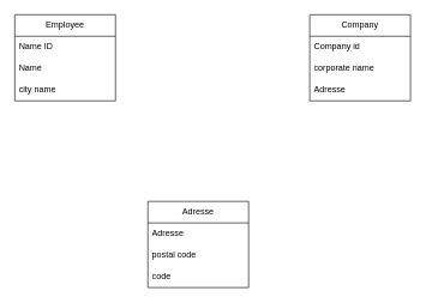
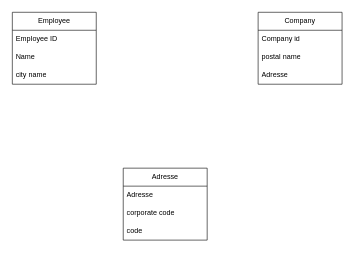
- <mxCell id="3" value="Name ID" style="text;strokeColor=none;fillColor=none;align=left;verticalAlign=middle;spacingLeft=4;spacingRight=4;overflow=hidden;points=[[0,0.5],[1,0.5]];portConstraint=eastwest;rotatable=0;whiteSpace=wrap;html=1;" vertex="1" parent="2"><mxGeometry y="30" width="140" height="30" as="geometry" /></mxCell>
+ <mxCell id="3" value="EmpIoyee ID" style="text;strokeColor=none;fillColor=none;align=left;verticalAlign=middle;spacingLeft=4;spacingRight=4;overflow=hidden;points=[[0,0.5],[1,0.5]];portConstraint=eastwest;rotatable=0;whiteSpace=wrap;html=1;" vertex="1" parent="2"><mxGeometry y="30" width="140" height="30" as="geometry" /></mxCell>
- <mxCell id="8" value="corporate name" style="text;strokeColor=none;fillColor=none;align=left;verticalAlign=middle;spacingLeft=4;spacingRight=4;overflow=hidden;points=[[0,0.5],[1,0.5]];portConstraint=eastwest;rotatable=0;whiteSpace=wrap;html=1;" vertex="1" parent="6"><mxGeometry y="60" width="140" height="30" as="geometry" /></mxCell>
+ <mxCell id="8" value="postal name" style="text;strokeColor=none;fillColor=none;align=left;verticalAlign=middle;spacingLeft=4;spacingRight=4;overflow=hidden;points=[[0,0.5],[1,0.5]];portConstraint=eastwest;rotatable=0;whiteSpace=wrap;html=1;" vertex="1" parent="6"><mxGeometry y="60" width="140" height="30" as="geometry" /></mxCell>
- <mxCell id="12" value="postal code" style="text;strokeColor=none;fillColor=none;align=left;verticalAlign=middle;spacingLeft=4;spacingRight=4;overflow=hidden;points=[[0,0.5],[1,0.5]];portConstraint=eastwest;rotatable=0;whiteSpace=wrap;html=1;" vertex="1" parent="10"><mxGeometry y="60" width="140" height="30" as="geometry" /></mxCell>
+ <mxCell id="12" value="corporate code" style="text;strokeColor=none;fillColor=none;align=left;verticalAlign=middle;spacingLeft=4;spacingRight=4;overflow=hidden;points=[[0,0.5],[1,0.5]];portConstraint=eastwest;rotatable=0;whiteSpace=wrap;html=1;" vertex="1" parent="10"><mxGeometry y="60" width="140" height="30" as="geometry" /></mxCell>
